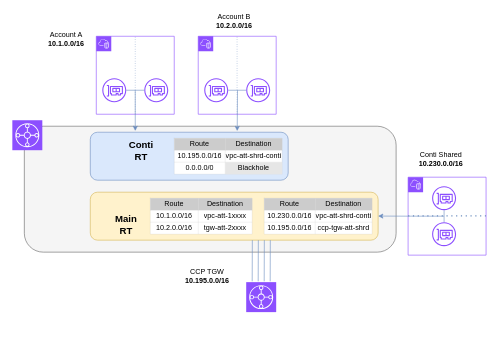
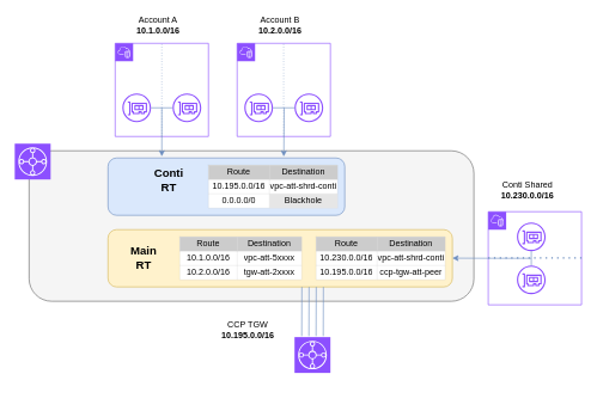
- <mxCell id="58" value="&lt;div&gt;Account A&lt;/div&gt;&lt;b&gt;10.1.0.0/16&lt;/b&gt;" style="text;html=1;align=center;verticalAlign=middle;whiteSpace=wrap;rounded=0;" vertex="1" parent="2"><mxGeometry x="60" y="30" width="60" height="30" as="geometry" /></mxCell>
+ <mxCell id="58" value="&lt;div&gt;Account A&lt;/div&gt;&lt;b&gt;10.1.0.0/16&lt;/b&gt;" style="text;html=1;align=center;verticalAlign=middle;whiteSpace=wrap;rounded=0;" vertex="1" parent="2"><mxGeometry x="170" width="60" height="30" as="geometry" /></mxCell>
- <mxCell id="43" value="vpc-att-1xxxx" style="shape=partialRectangle;html=1;whiteSpace=wrap;connectable=0;strokeColor=inherit;overflow=hidden;fillColor=none;top=0;left=0;bottom=0;right=0;pointerEvents=1;" vertex="1" parent="41"><mxGeometry x="80" width="90" height="20" as="geometry"><mxRectangle width="90" height="20" as="alternateBounds" /></mxGeometry></mxCell>
+ <mxCell id="43" value="vpc-att-5xxxx" style="shape=partialRectangle;html=1;whiteSpace=wrap;connectable=0;strokeColor=inherit;overflow=hidden;fillColor=none;top=0;left=0;bottom=0;right=0;pointerEvents=1;" vertex="1" parent="41"><mxGeometry x="80" width="90" height="20" as="geometry"><mxRectangle width="90" height="20" as="alternateBounds" /></mxGeometry></mxCell>
- <mxCell id="62" value="&lt;b&gt;&lt;font style=&quot;font-size: 16px;&quot;&gt;Main RT&lt;/font&gt;&lt;/b&gt;" style="text;html=1;align=center;verticalAlign=middle;whiteSpace=wrap;rounded=0;" vertex="1" parent="2"><mxGeometry x="160" y="340" width="60" height="30" as="geometry" /></mxCell>
+ <mxCell id="62" value="&lt;b&gt;&lt;font style=&quot;font-size: 16px;&quot;&gt;Main RT&lt;/font&gt;&lt;/b&gt;" style="text;html=1;align=center;verticalAlign=middle;whiteSpace=wrap;rounded=0;" vertex="1" parent="2"><mxGeometry x="150" y="325" width="60" height="30" as="geometry" /></mxCell>
- <mxCell id="36" value="ccp-tgw-att-shrd" style="shape=partialRectangle;html=1;whiteSpace=wrap;connectable=0;strokeColor=inherit;overflow=hidden;fillColor=none;top=0;left=0;bottom=0;right=0;pointerEvents=1;" vertex="1" parent="34"><mxGeometry x="85" width="95" height="20" as="geometry"><mxRectangle width="95" height="20" as="alternateBounds" /></mxGeometry></mxCell>
+ <mxCell id="36" value="ccp-tgw-att-peer" style="shape=partialRectangle;html=1;whiteSpace=wrap;connectable=0;strokeColor=inherit;overflow=hidden;fillColor=none;top=0;left=0;bottom=0;right=0;pointerEvents=1;" vertex="1" parent="34"><mxGeometry x="85" width="95" height="20" as="geometry"><mxRectangle width="95" height="20" as="alternateBounds" /></mxGeometry></mxCell>
